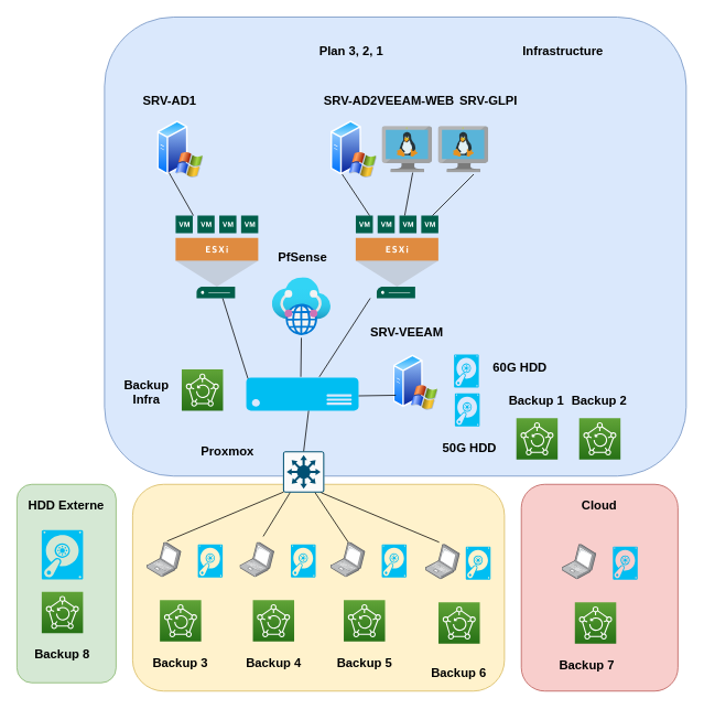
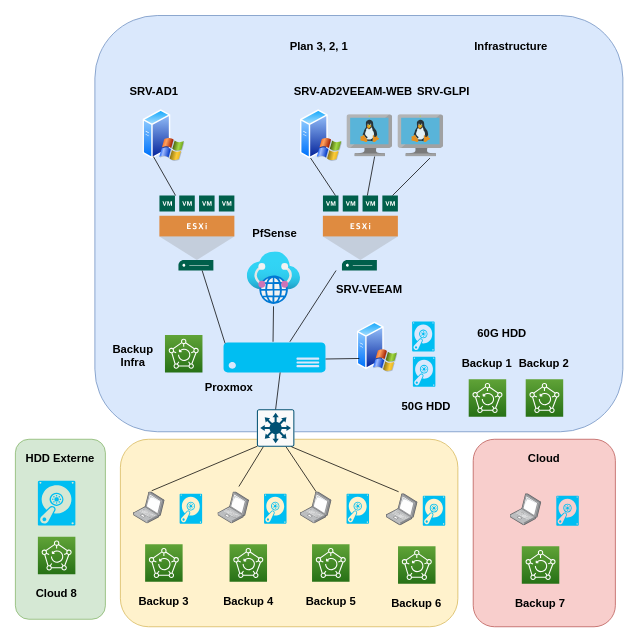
- <mxCell id="27" value="&lt;span style=&quot;font-size: 15px;&quot;&gt;&lt;b&gt;SRV-VEEAM&lt;/b&gt;&lt;/span&gt;" style="text;html=1;strokeColor=none;fillColor=none;align=center;verticalAlign=middle;whiteSpace=wrap;rounded=0;" parent="1" vertex="1"><mxGeometry x="441.43" y="385" width="102" height="30" as="geometry" /></mxCell>
+ <mxCell id="27" value="&lt;span style=&quot;font-size: 15px;&quot;&gt;&lt;b&gt;SRV-VEEAM&lt;/b&gt;&lt;/span&gt;" style="text;html=1;strokeColor=none;fillColor=none;align=center;verticalAlign=middle;whiteSpace=wrap;rounded=0;" parent="1" vertex="1"><mxGeometry x="441.43" y="370" width="102" height="30" as="geometry" /></mxCell>
- <mxCell id="29" value="&lt;span style=&quot;font-size: 15px;&quot;&gt;&lt;b&gt;60G HDD&lt;/b&gt;&lt;/span&gt;" style="text;html=1;strokeColor=none;fillColor=none;align=center;verticalAlign=middle;whiteSpace=wrap;rounded=0;" parent="1" vertex="1"><mxGeometry x="590.87" y="428" width="76" height="30" as="geometry" /></mxCell>
+ <mxCell id="29" value="&lt;span style=&quot;font-size: 15px;&quot;&gt;&lt;b&gt;60G HDD&lt;/b&gt;&lt;/span&gt;" style="text;html=1;strokeColor=none;fillColor=none;align=center;verticalAlign=middle;whiteSpace=wrap;rounded=0;" parent="1" vertex="1"><mxGeometry x="630.87" y="428" width="76" height="30" as="geometry" /></mxCell>
- <mxCell id="26" value="&lt;span style=&quot;font-size: 15px;&quot;&gt;&lt;b&gt;Proxmox&lt;/b&gt;&lt;/span&gt;" style="text;html=1;strokeColor=none;fillColor=none;align=center;verticalAlign=middle;whiteSpace=wrap;rounded=0;" parent="1" vertex="1"><mxGeometry x="223.55" y="530" width="102" height="30" as="geometry" /></mxCell>
+ <mxCell id="26" value="&lt;span style=&quot;font-size: 15px;&quot;&gt;&lt;b&gt;Proxmox&lt;/b&gt;&lt;/span&gt;" style="text;html=1;strokeColor=none;fillColor=none;align=center;verticalAlign=middle;whiteSpace=wrap;rounded=0;" parent="1" vertex="1"><mxGeometry x="253.55" y="500" width="102" height="30" as="geometry" /></mxCell>
- <mxCell id="72" value="&lt;span style=&quot;font-size: 15px;&quot;&gt;&lt;b&gt;Backup 8&lt;br&gt;&lt;/b&gt;&lt;/span&gt;" style="text;html=1;strokeColor=none;fillColor=none;align=center;verticalAlign=middle;whiteSpace=wrap;rounded=0;" vertex="1" parent="1"><mxGeometry x="37" y="775" width="76" height="30" as="geometry" /></mxCell>
+ <mxCell id="72" value="&lt;span style=&quot;font-size: 15px;&quot;&gt;&lt;b&gt;Cloud 8&lt;br&gt;&lt;/b&gt;&lt;/span&gt;" style="text;html=1;strokeColor=none;fillColor=none;align=center;verticalAlign=middle;whiteSpace=wrap;rounded=0;" vertex="1" parent="1"><mxGeometry x="37" y="775" width="76" height="30" as="geometry" /></mxCell>
- <mxCell id="68" value="&lt;span style=&quot;font-size: 15px;&quot;&gt;&lt;b&gt;Backup 7&lt;/b&gt;&lt;/span&gt;" style="text;html=1;strokeColor=none;fillColor=none;align=center;verticalAlign=middle;whiteSpace=wrap;rounded=0;" vertex="1" parent="1"><mxGeometry x="672.22" y="787.6" width="76" height="30" as="geometry" /></mxCell>
+ <mxCell id="68" value="&lt;span style=&quot;font-size: 15px;&quot;&gt;&lt;b&gt;Backup 7&lt;/b&gt;&lt;/span&gt;" style="text;html=1;strokeColor=none;fillColor=none;align=center;verticalAlign=middle;whiteSpace=wrap;rounded=0;" vertex="1" parent="1"><mxGeometry x="682.22" y="787.6" width="76" height="30" as="geometry" /></mxCell>
- <mxCell id="58" value="&lt;span style=&quot;font-size: 15px;&quot;&gt;&lt;b&gt;Backup 6&lt;/b&gt;&lt;/span&gt;" style="text;html=1;strokeColor=none;fillColor=none;align=center;verticalAlign=middle;whiteSpace=wrap;rounded=0;" vertex="1" parent="1"><mxGeometry x="517.21" y="797.6" width="76" height="30" as="geometry" /></mxCell>
+ <mxCell id="58" value="&lt;span style=&quot;font-size: 15px;&quot;&gt;&lt;b&gt;Backup 6&lt;/b&gt;&lt;/span&gt;" style="text;html=1;strokeColor=none;fillColor=none;align=center;verticalAlign=middle;whiteSpace=wrap;rounded=0;" vertex="1" parent="1"><mxGeometry x="517.21" y="787.6" width="76" height="30" as="geometry" /></mxCell>
